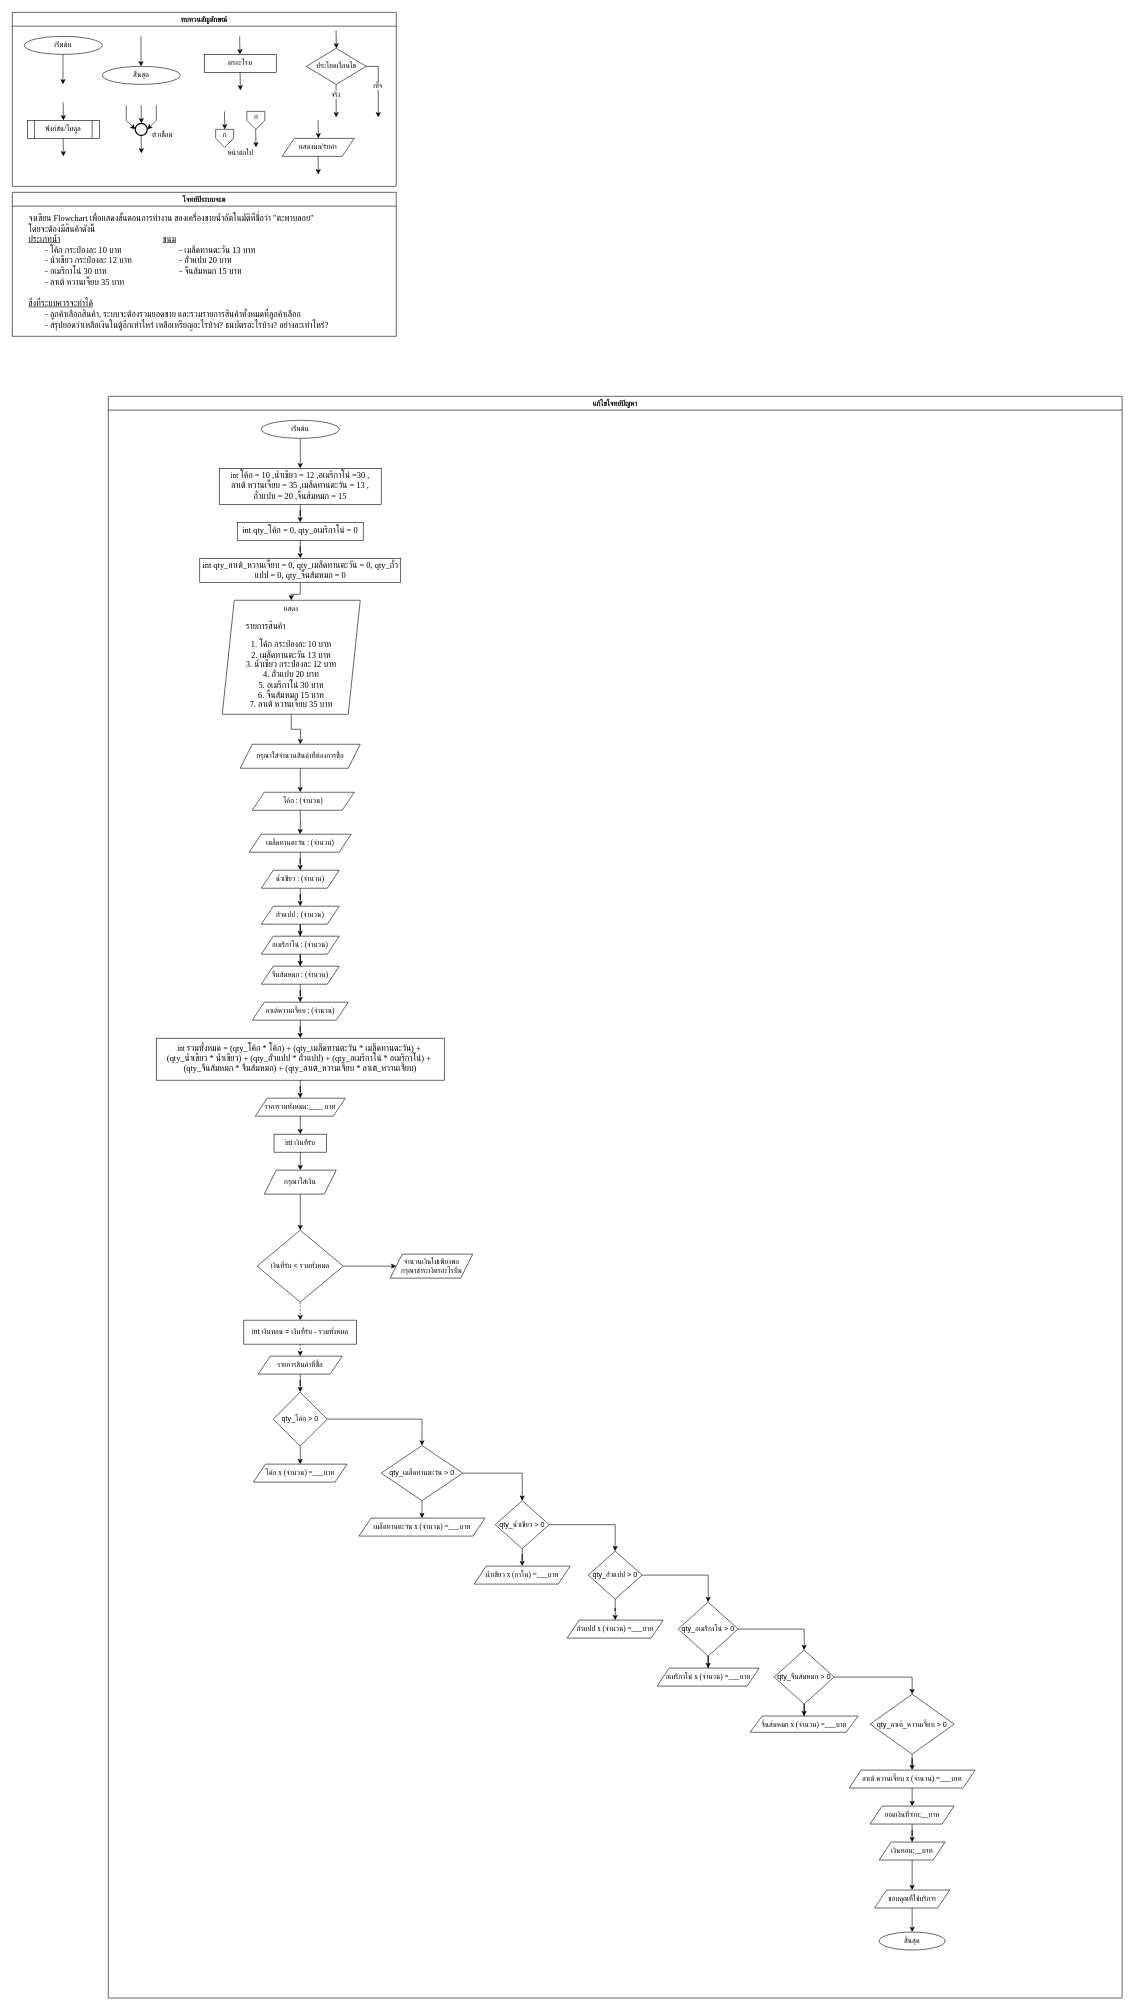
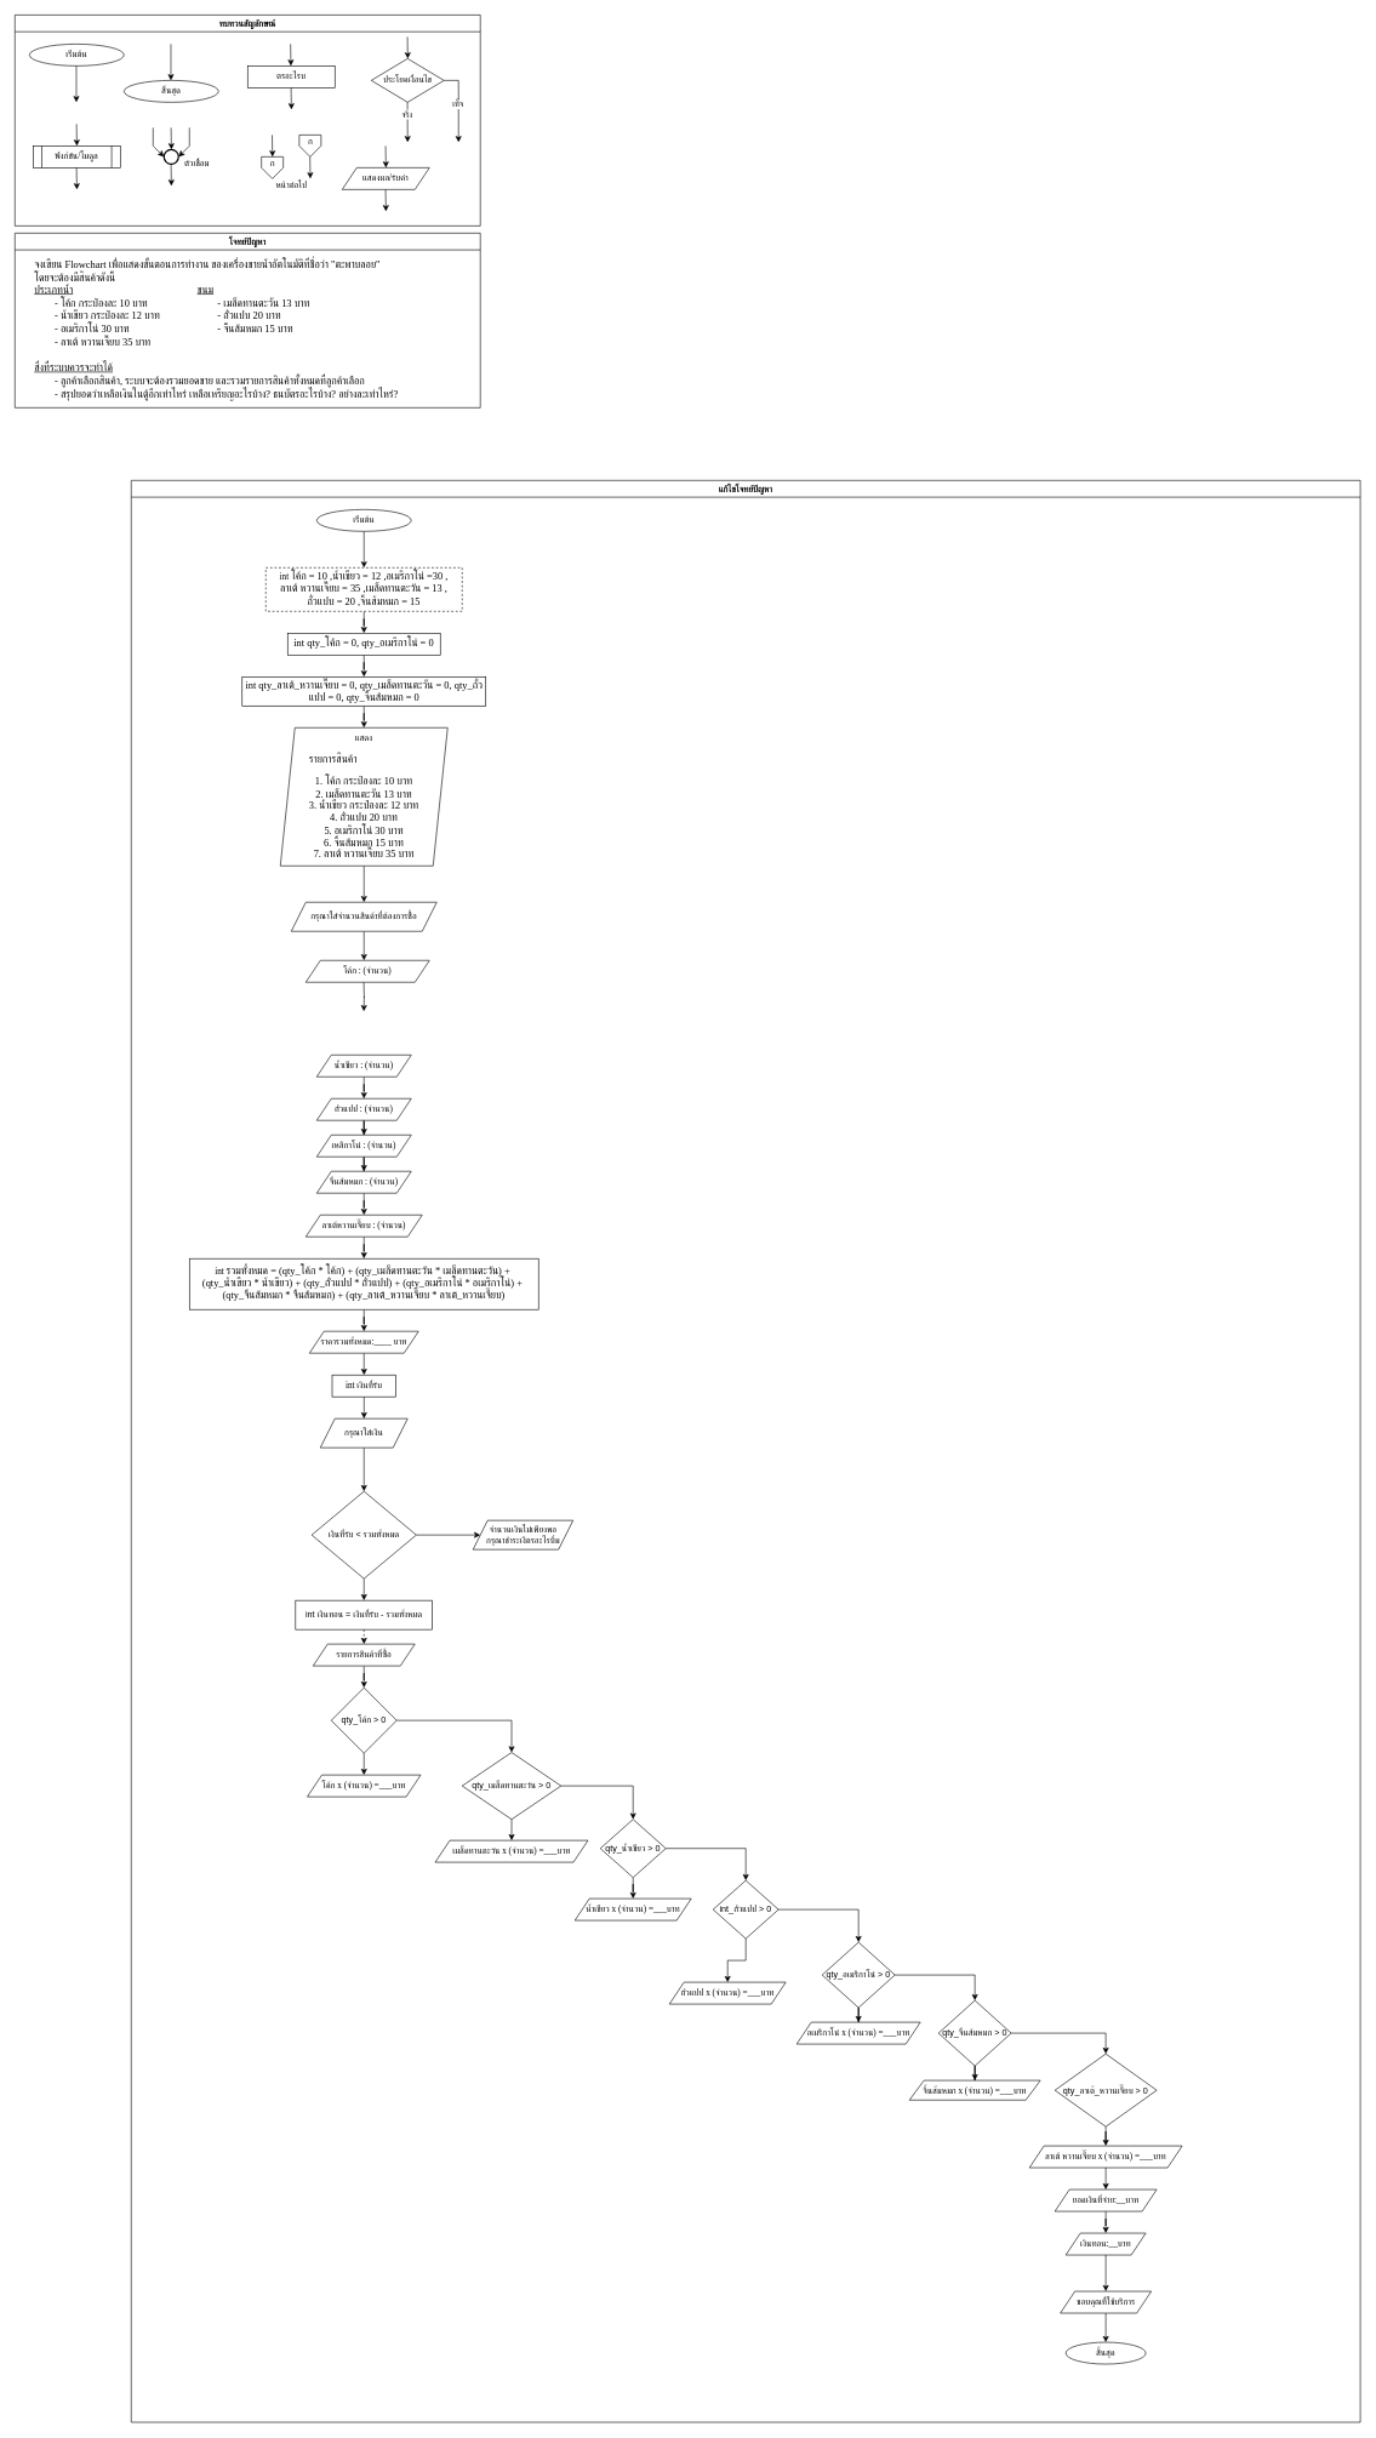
- <mxCell id="113" value="&lt;font data-font-src=&quot;https://fonts.googleapis.com/css?family=Sarabun&quot; face=&quot;Sarabun&quot;&gt;โจทย์ปัระบบจะต&lt;/font&gt;" style="swimlane;whiteSpace=wrap;html=1;" parent="1" vertex="1"><mxGeometry x="20" y="320" width="640" height="240" as="geometry" /></mxCell>
+ <mxCell id="113" value="&lt;font data-font-src=&quot;https://fonts.googleapis.com/css?family=Sarabun&quot; face=&quot;Sarabun&quot;&gt;โจทย์ปัญหา&lt;/font&gt;" style="swimlane;whiteSpace=wrap;html=1;" parent="1" vertex="1"><mxGeometry x="20" y="320" width="640" height="240" as="geometry" /></mxCell>
- <mxCell id="40" value="int&amp;nbsp;&lt;span style=&quot;font-size: 14px; text-align: left; text-wrap-mode: nowrap;&quot;&gt;โค้ก = 10 ,&lt;/span&gt;&lt;span style=&quot;font-size: 14px; text-align: left; text-wrap-mode: nowrap;&quot;&gt;น้ำเขียว = 12 ,&lt;/span&gt;&lt;span style=&quot;font-size: 14px; text-align: left; text-wrap-mode: nowrap;&quot;&gt;อเมริกาโน่ =30 ,&lt;/span&gt;&lt;div&gt;&lt;span style=&quot;font-size: 14px; text-align: left; text-wrap-mode: nowrap;&quot;&gt;ลาเต้ หวานเจี๊ยบ = 35 ,&lt;/span&gt;&lt;span style=&quot;font-size: 14px; text-align: left; text-wrap-mode: nowrap;&quot;&gt;&lt;/span&gt;&lt;span style=&quot;font-size: 14px; text-align: left; text-wrap-mode: nowrap; background-color: transparent; color: light-dark(rgb(0, 0, 0), rgb(255, 255, 255));&quot;&gt;เมล็ดทานตะวัน = 13 ,&lt;/span&gt;&lt;/div&gt;&lt;div&gt;&lt;span style=&quot;font-size: 14px; text-align: left; text-wrap-mode: nowrap;&quot;&gt;ถั่วแปบ = 20 ,&lt;/span&gt;&lt;span style=&quot;font-size: 14px; text-align: left; text-wrap-mode: nowrap; background-color: transparent; color: light-dark(rgb(0, 0, 0), rgb(255, 255, 255));&quot;&gt;&lt;/span&gt;&lt;span style=&quot;font-size: 14px; text-align: left; text-wrap-mode: nowrap; background-color: transparent; color: light-dark(rgb(0, 0, 0), rgb(255, 255, 255));&quot;&gt;จิ้นส้มหมก = 15&lt;/span&gt;&lt;/div&gt;" style="rounded=0;whiteSpace=wrap;html=1;fontFamily=Sarabun;fontSource=https%3A%2F%2Ffonts.googleapis.com%2Fcss%3Ffamily%3DSarabun;" parent="35" vertex="1"><mxGeometry x="185" y="120" width="270" height="60" as="geometry" /></mxCell>
+ <mxCell id="40" value="int&amp;nbsp;&lt;span style=&quot;font-size: 14px; text-align: left; text-wrap-mode: nowrap;&quot;&gt;โค้ก = 10 ,&lt;/span&gt;&lt;span style=&quot;font-size: 14px; text-align: left; text-wrap-mode: nowrap;&quot;&gt;น้ำเขียว = 12 ,&lt;/span&gt;&lt;span style=&quot;font-size: 14px; text-align: left; text-wrap-mode: nowrap;&quot;&gt;อเมริกาโน่ =30 ,&lt;/span&gt;&lt;div&gt;&lt;span style=&quot;font-size: 14px; text-align: left; text-wrap-mode: nowrap;&quot;&gt;ลาเต้ หวานเจี๊ยบ = 35 ,&lt;/span&gt;&lt;span style=&quot;font-size: 14px; text-align: left; text-wrap-mode: nowrap;&quot;&gt;&lt;/span&gt;&lt;span style=&quot;font-size: 14px; text-align: left; text-wrap-mode: nowrap; background-color: transparent; color: light-dark(rgb(0, 0, 0), rgb(255, 255, 255));&quot;&gt;เมล็ดทานตะวัน = 13 ,&lt;/span&gt;&lt;/div&gt;&lt;div&gt;&lt;span style=&quot;font-size: 14px; text-align: left; text-wrap-mode: nowrap;&quot;&gt;ถั่วแปบ = 20 ,&lt;/span&gt;&lt;span style=&quot;font-size: 14px; text-align: left; text-wrap-mode: nowrap; background-color: transparent; color: light-dark(rgb(0, 0, 0), rgb(255, 255, 255));&quot;&gt;&lt;/span&gt;&lt;span style=&quot;font-size: 14px; text-align: left; text-wrap-mode: nowrap; background-color: transparent; color: light-dark(rgb(0, 0, 0), rgb(255, 255, 255));&quot;&gt;จิ้นส้มหมก = 15&lt;/span&gt;&lt;/div&gt;" style="rounded=0;whiteSpace=wrap;html=1;fontFamily=Sarabun;fontSource=https%3A%2F%2Ffonts.googleapis.com%2Fcss%3Ffamily%3DSarabun;dashed=1;" parent="35" vertex="1"><mxGeometry x="185" y="120" width="270" height="60" as="geometry" /></mxCell>
- <mxCell id="43" value="&lt;div&gt;แสดง&lt;/div&gt;&lt;div&gt;&lt;br&gt;&lt;/div&gt;&lt;div align=&quot;left&quot;&gt;&lt;font style=&quot;font-size: 14px;&quot;&gt;รายการสินค้า&lt;/font&gt;&lt;/div&gt;&lt;div&gt;&lt;br&gt;&lt;div&gt;&lt;span style=&quot;font-size: 14px; text-align: left; text-wrap-mode: nowrap;&quot;&gt;1. โค้ก กระป๋องละ 10 บาท&lt;/span&gt;&lt;/div&gt;&lt;div&gt;&lt;span style=&quot;font-size: 14px; text-align: left; text-wrap-mode: nowrap;&quot;&gt;2. เมล็ดทานตะวัน 13 บาท&lt;/span&gt;&lt;/div&gt;&lt;div&gt;&lt;span style=&quot;background-color: transparent; color: light-dark(rgb(0, 0, 0), rgb(255, 255, 255)); text-wrap-mode: nowrap; font-size: 14px; text-align: left;&quot;&gt;3. น้ำเขียว กระป๋องละ 12 บาท&lt;/span&gt;&lt;/div&gt;&lt;div&gt;&lt;span style=&quot;background-color: transparent; color: light-dark(rgb(0, 0, 0), rgb(255, 255, 255)); text-wrap-mode: nowrap; font-size: 14px; text-align: left;&quot;&gt;4. ถั่วแปบ 20 บาท&lt;/span&gt;&lt;/div&gt;&lt;div&gt;&lt;span style=&quot;font-size: 14px; text-align: left; text-wrap-mode: nowrap; background-color: transparent; color: light-dark(rgb(0, 0, 0), rgb(255, 255, 255));&quot;&gt;5. อเมริกาโน่ 30 บาท&lt;/span&gt;&lt;/div&gt;&lt;div&gt;&lt;span style=&quot;background-color: transparent; color: light-dark(rgb(0, 0, 0), rgb(255, 255, 255)); text-wrap-mode: nowrap; font-size: 14px; text-align: left;&quot;&gt;6. จิ้นส้มหมก 15 บาท&lt;/span&gt;&lt;/div&gt;&lt;div&gt;&lt;span style=&quot;background-color: transparent; color: light-dark(rgb(0, 0, 0), rgb(255, 255, 255)); text-wrap-mode: nowrap; font-size: 14px; text-align: left;&quot;&gt;7. ลาเต้ หวานเจี๊ยบ 35 บาท&lt;/span&gt;&lt;/div&gt;&lt;/div&gt;" style="shape=parallelogram;perimeter=parallelogramPerimeter;whiteSpace=wrap;html=1;fixedSize=1;fontFamily=Sarabun;fontSource=https%3A%2F%2Ffonts.googleapis.com%2Fcss%3Ffamily%3DSarabun;" parent="35" vertex="1"><mxGeometry x="190" y="340" width="230" height="190" as="geometry" /></mxCell>
+ <mxCell id="43" value="&lt;div&gt;แสดง&lt;/div&gt;&lt;div&gt;&lt;br&gt;&lt;/div&gt;&lt;div align=&quot;left&quot;&gt;&lt;font style=&quot;font-size: 14px;&quot;&gt;รายการสินค้า&lt;/font&gt;&lt;/div&gt;&lt;div&gt;&lt;br&gt;&lt;div&gt;&lt;span style=&quot;font-size: 14px; text-align: left; text-wrap-mode: nowrap;&quot;&gt;1. โค้ก กระป๋องละ 10 บาท&lt;/span&gt;&lt;/div&gt;&lt;div&gt;&lt;span style=&quot;font-size: 14px; text-align: left; text-wrap-mode: nowrap;&quot;&gt;2. เมล็ดทานตะวัน 13 บาท&lt;/span&gt;&lt;/div&gt;&lt;div&gt;&lt;span style=&quot;background-color: transparent; color: light-dark(rgb(0, 0, 0), rgb(255, 255, 255)); text-wrap-mode: nowrap; font-size: 14px; text-align: left;&quot;&gt;3. น้ำเขียว กระป๋องละ 12 บาท&lt;/span&gt;&lt;/div&gt;&lt;div&gt;&lt;span style=&quot;background-color: transparent; color: light-dark(rgb(0, 0, 0), rgb(255, 255, 255)); text-wrap-mode: nowrap; font-size: 14px; text-align: left;&quot;&gt;4. ถั่วแปบ 20 บาท&lt;/span&gt;&lt;/div&gt;&lt;div&gt;&lt;span style=&quot;font-size: 14px; text-align: left; text-wrap-mode: nowrap; background-color: transparent; color: light-dark(rgb(0, 0, 0), rgb(255, 255, 255));&quot;&gt;5. อเมริกาโน่ 30 บาท&lt;/span&gt;&lt;/div&gt;&lt;div&gt;&lt;span style=&quot;background-color: transparent; color: light-dark(rgb(0, 0, 0), rgb(255, 255, 255)); text-wrap-mode: nowrap; font-size: 14px; text-align: left;&quot;&gt;6. จิ้นส้มหมก 15 บาท&lt;/span&gt;&lt;/div&gt;&lt;div&gt;&lt;span style=&quot;background-color: transparent; color: light-dark(rgb(0, 0, 0), rgb(255, 255, 255)); text-wrap-mode: nowrap; font-size: 14px; text-align: left;&quot;&gt;7. ลาเต้ หวานเจี๊ยบ 35 บาท&lt;/span&gt;&lt;/div&gt;&lt;/div&gt;" style="shape=parallelogram;perimeter=parallelogramPerimeter;whiteSpace=wrap;html=1;fixedSize=1;fontFamily=Sarabun;fontSource=https%3A%2F%2Ffonts.googleapis.com%2Fcss%3Ffamily%3DSarabun;" parent="35" vertex="1"><mxGeometry x="205" y="340" width="230" height="190" as="geometry" /></mxCell>
- <mxCell id="47" value="เมล็ดทานตะวัน : (จำนวน)" style="shape=parallelogram;perimeter=parallelogramPerimeter;whiteSpace=wrap;html=1;fixedSize=1;fontFamily=Sarabun;fontSource=https%3A%2F%2Ffonts.googleapis.com%2Fcss%3Ffamily%3DSarabun;align=center;" vertex="1" parent="35"><mxGeometry x="235" y="730" width="170" height="30" as="geometry" /></mxCell>
- <mxCell id="46" value="" style="edgeStyle=orthogonalEdgeStyle;rounded=0;orthogonalLoop=1;jettySize=auto;html=1;" edge="1" parent="35" source="47" target="50"><mxGeometry relative="1" as="geometry" /></mxCell>
- <mxCell id="54" value="อเมริกาโน่ : (จำนวน)" style="shape=parallelogram;perimeter=parallelogramPerimeter;whiteSpace=wrap;html=1;fixedSize=1;fontFamily=Sarabun;fontSource=https%3A%2F%2Ffonts.googleapis.com%2Fcss%3Ffamily%3DSarabun;align=center;" vertex="1" parent="35"><mxGeometry x="255" y="900" width="130" height="30" as="geometry" /></mxCell>
+ <mxCell id="54" value="เหลิกาโน่ : (จำนวน)" style="shape=parallelogram;perimeter=parallelogramPerimeter;whiteSpace=wrap;html=1;fixedSize=1;fontFamily=Sarabun;fontSource=https%3A%2F%2Ffonts.googleapis.com%2Fcss%3Ffamily%3DSarabun;align=center;" vertex="1" parent="35"><mxGeometry x="255" y="900" width="130" height="30" as="geometry" /></mxCell>
- <mxCell id="72" value="" style="edgeStyle=orthogonalEdgeStyle;rounded=0;orthogonalLoop=1;jettySize=auto;html=1;dashed=1;" edge="1" parent="35" source="73" target="76"><mxGeometry relative="1" as="geometry" /></mxCell>
+ <mxCell id="72" value="" style="edgeStyle=orthogonalEdgeStyle;rounded=0;orthogonalLoop=1;jettySize=auto;html=1;" edge="1" parent="35" source="73" target="76"><mxGeometry relative="1" as="geometry" /></mxCell>
- <mxCell id="89" value="น้ำเขียว x (กาโน) =___บาท" style="shape=parallelogram;perimeter=parallelogramPerimeter;whiteSpace=wrap;html=1;fixedSize=1;fontFamily=Sarabun;fontSource=https%3A%2F%2Ffonts.googleapis.com%2Fcss%3Ffamily%3DSarabun;align=center;" vertex="1" parent="35"><mxGeometry x="610" y="1950" width="160" height="30" as="geometry" /></mxCell>
+ <mxCell id="89" value="น้ำเขียว x (จำนวน) =___บาท" style="shape=parallelogram;perimeter=parallelogramPerimeter;whiteSpace=wrap;html=1;fixedSize=1;fontFamily=Sarabun;fontSource=https%3A%2F%2Ffonts.googleapis.com%2Fcss%3Ffamily%3DSarabun;align=center;" vertex="1" parent="35"><mxGeometry x="610" y="1950" width="160" height="30" as="geometry" /></mxCell>
- <mxCell id="90" value="qty_ถั่วแปป &amp;gt; 0" style="rhombus;whiteSpace=wrap;html=1;" vertex="1" parent="35"><mxGeometry x="800" y="1925" width="90" height="80" as="geometry" /></mxCell>
+ <mxCell id="90" value="int_ถั่วแปป &amp;gt; 0" style="rhombus;whiteSpace=wrap;html=1;" vertex="1" parent="35"><mxGeometry x="800" y="1925" width="90" height="80" as="geometry" /></mxCell>
- <mxCell id="92" value="ถั่วแปป x (จำนวน) =___บาท" style="shape=parallelogram;perimeter=parallelogramPerimeter;whiteSpace=wrap;html=1;fixedSize=1;fontFamily=Sarabun;fontSource=https%3A%2F%2Ffonts.googleapis.com%2Fcss%3Ffamily%3DSarabun;align=center;" vertex="1" parent="35"><mxGeometry x="765" y="2040" width="160" height="30" as="geometry" /></mxCell>
+ <mxCell id="92" value="ถั่วแปป x (จำนวน) =___บาท" style="shape=parallelogram;perimeter=parallelogramPerimeter;whiteSpace=wrap;html=1;fixedSize=1;fontFamily=Sarabun;fontSource=https%3A%2F%2Ffonts.googleapis.com%2Fcss%3Ffamily%3DSarabun;align=center;" vertex="1" parent="35"><mxGeometry x="740" y="2065" width="160" height="30" as="geometry" /></mxCell>
